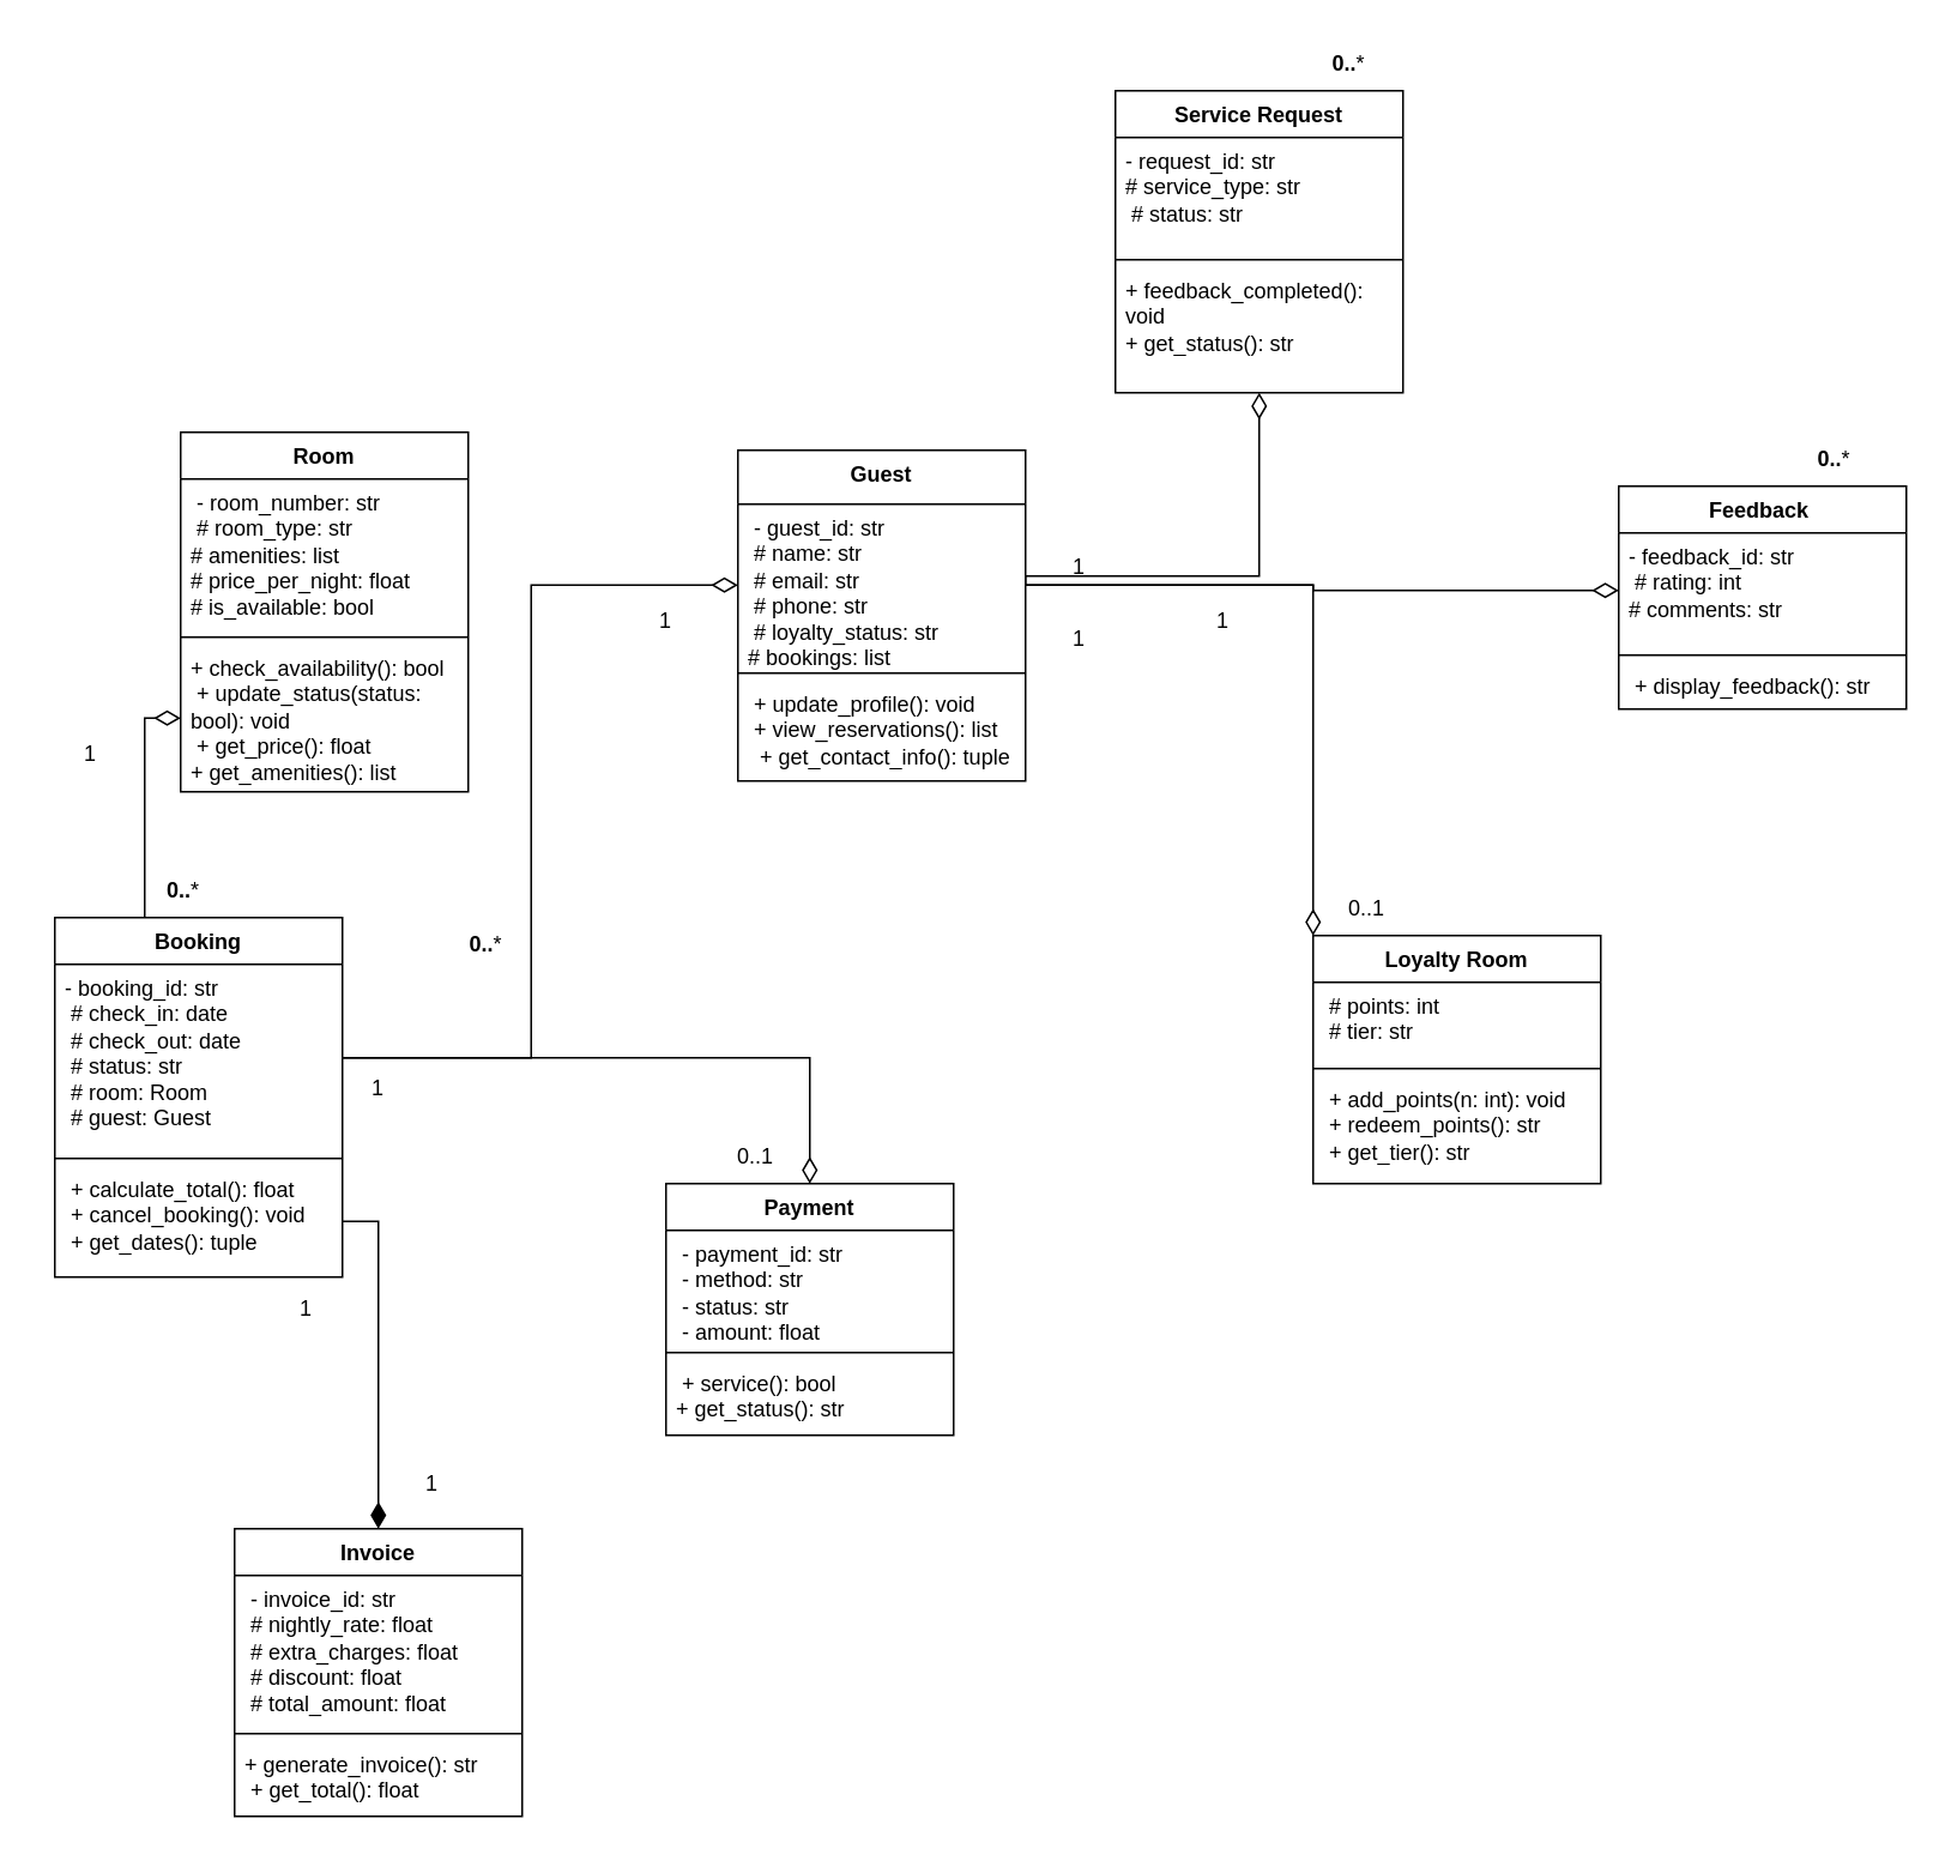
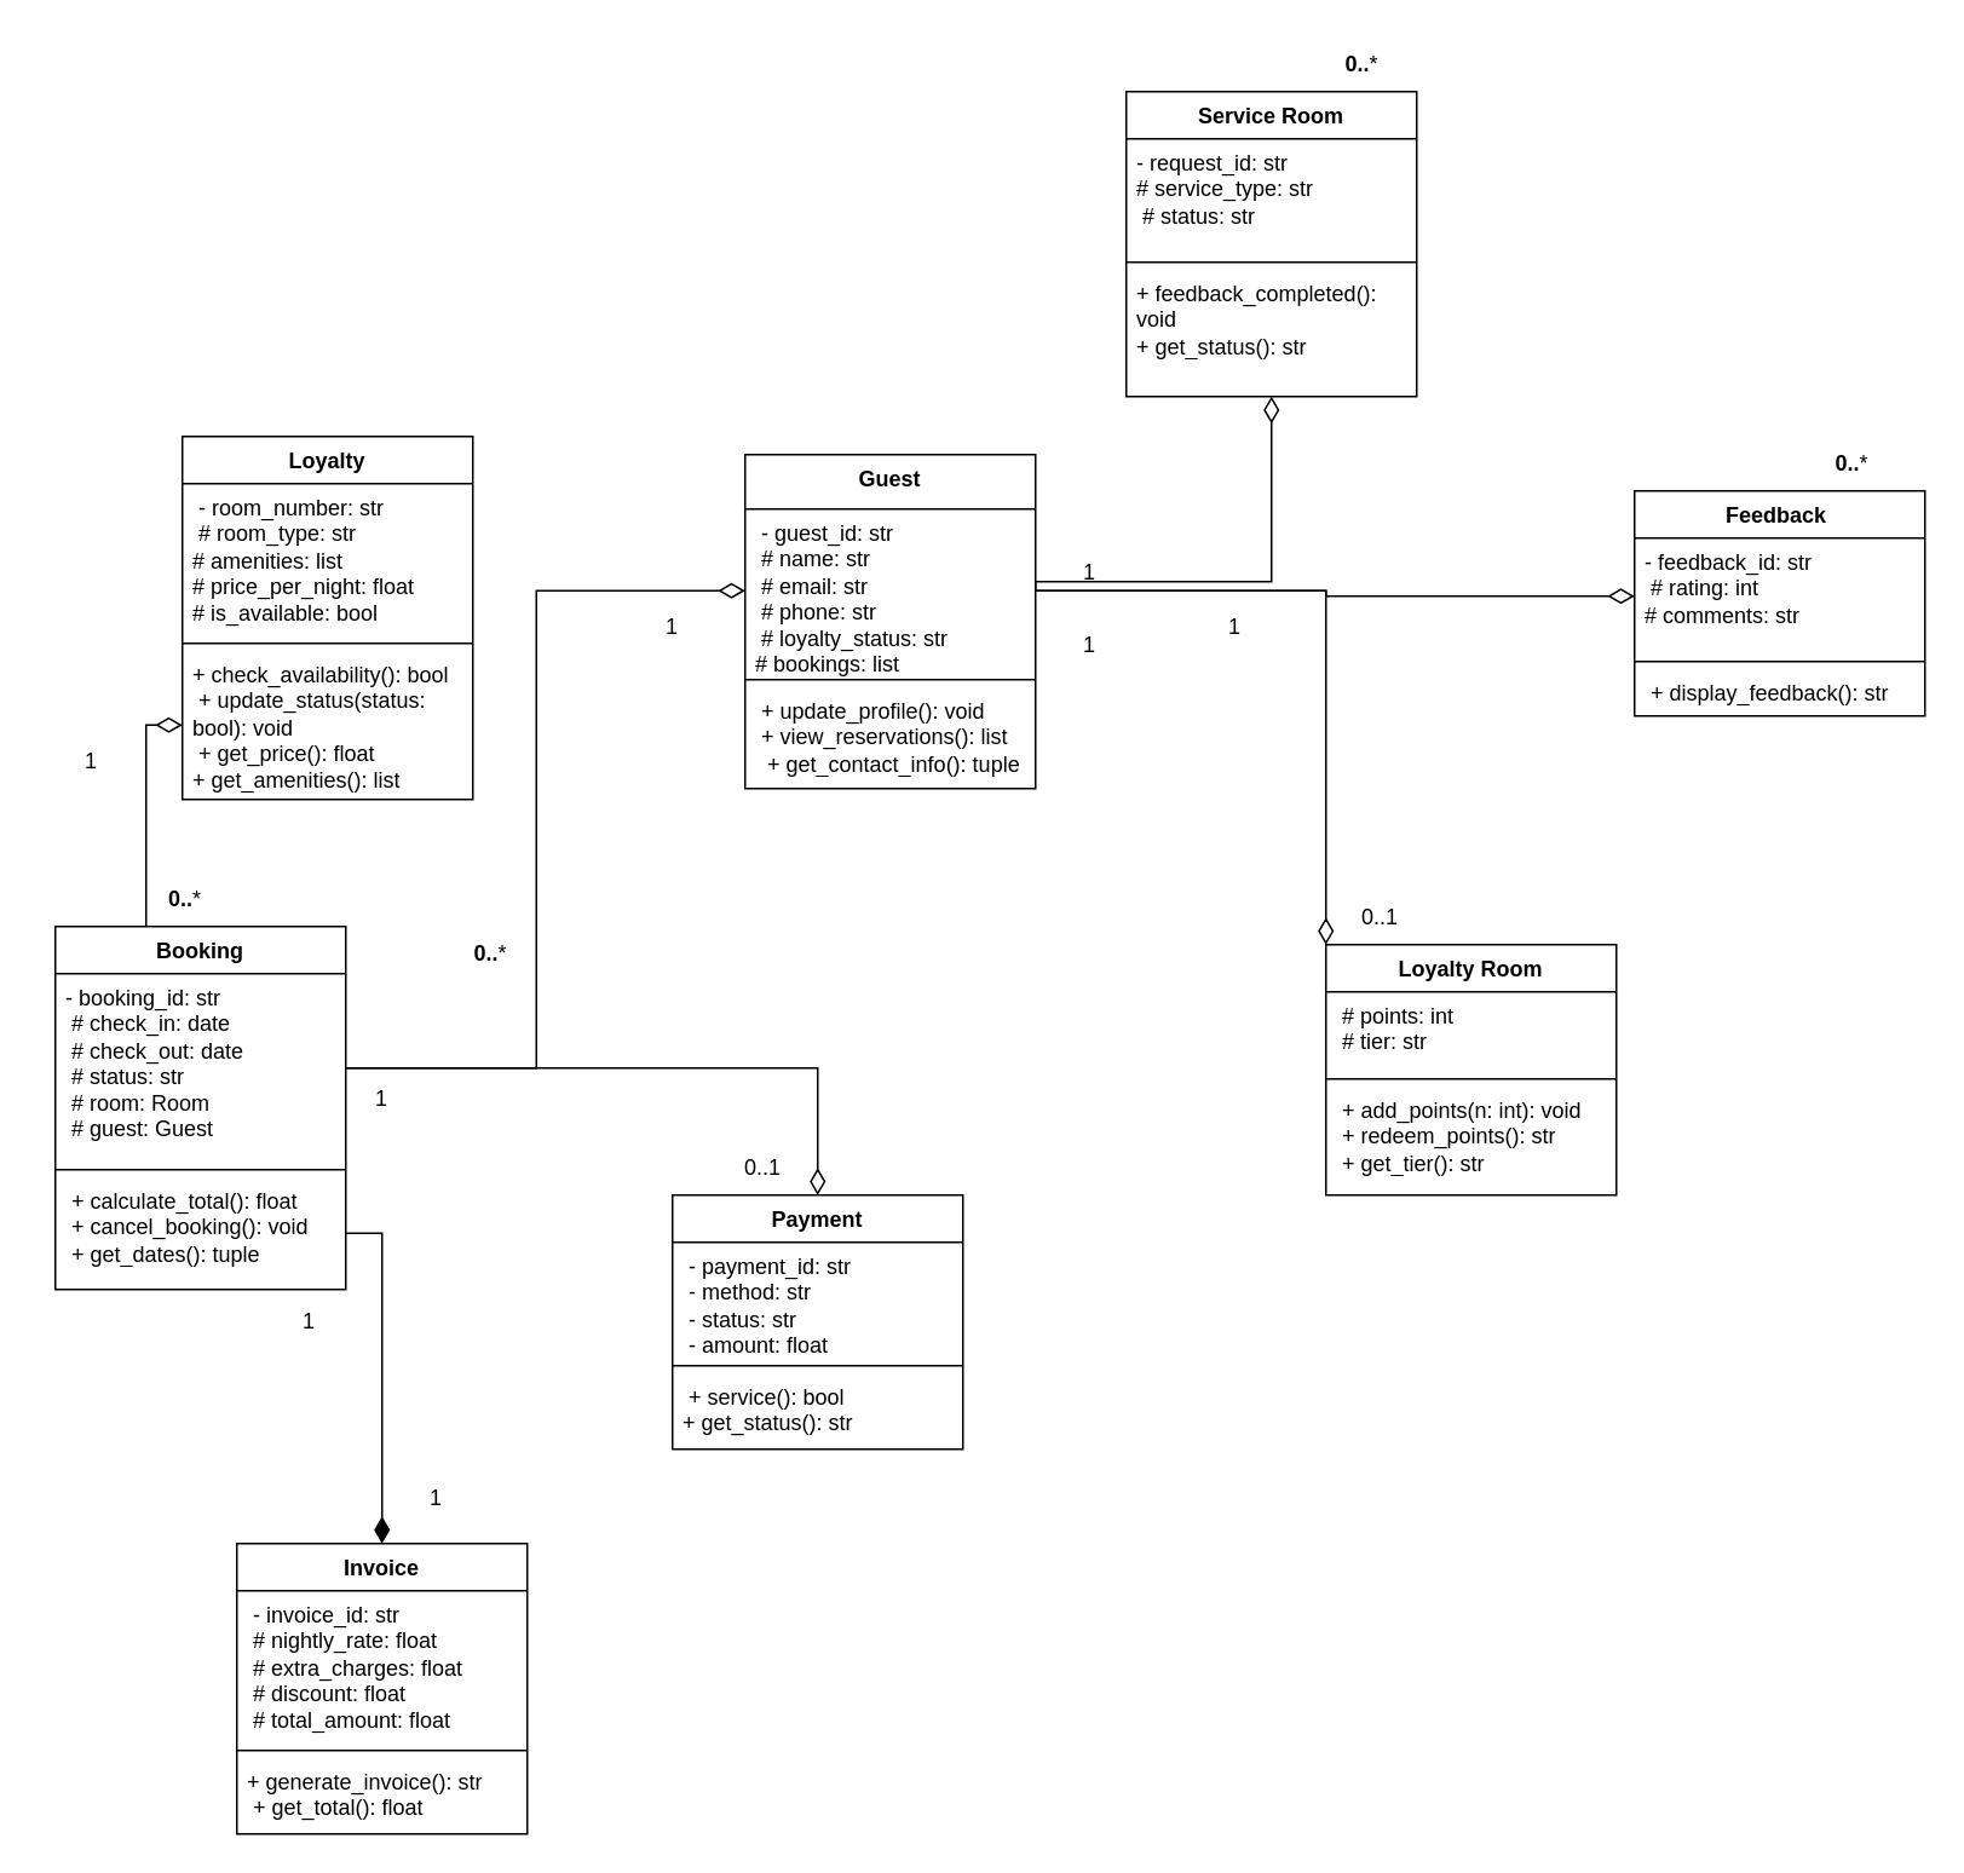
- <mxCell id="10" value="Service Request" style="swimlane;fontStyle=1;align=center;verticalAlign=top;childLayout=stackLayout;horizontal=1;startSize=26;horizontalStack=0;resizeParent=1;resizeParentMax=0;resizeLast=0;collapsible=1;marginBottom=0;whiteSpace=wrap;html=1;" vertex="1" parent="1"><mxGeometry x="620" y="50" width="160" height="168" as="geometry" /></mxCell>
+ <mxCell id="10" value="Service Room" style="swimlane;fontStyle=1;align=center;verticalAlign=top;childLayout=stackLayout;horizontal=1;startSize=26;horizontalStack=0;resizeParent=1;resizeParentMax=0;resizeLast=0;collapsible=1;marginBottom=0;whiteSpace=wrap;html=1;" vertex="1" parent="1"><mxGeometry x="620" y="50" width="160" height="168" as="geometry" /></mxCell>
- <mxCell id="27" value="Room" style="swimlane;fontStyle=1;align=center;verticalAlign=top;childLayout=stackLayout;horizontal=1;startSize=26;horizontalStack=0;resizeParent=1;resizeParentMax=0;resizeLast=0;collapsible=1;marginBottom=0;whiteSpace=wrap;html=1;" vertex="1" parent="1"><mxGeometry x="100" y="240" width="160" height="200" as="geometry" /></mxCell>
+ <mxCell id="27" value="Loyalty" style="swimlane;fontStyle=1;align=center;verticalAlign=top;childLayout=stackLayout;horizontal=1;startSize=26;horizontalStack=0;resizeParent=1;resizeParentMax=0;resizeLast=0;collapsible=1;marginBottom=0;whiteSpace=wrap;html=1;" vertex="1" parent="1"><mxGeometry x="100" y="240" width="160" height="200" as="geometry" /></mxCell>
